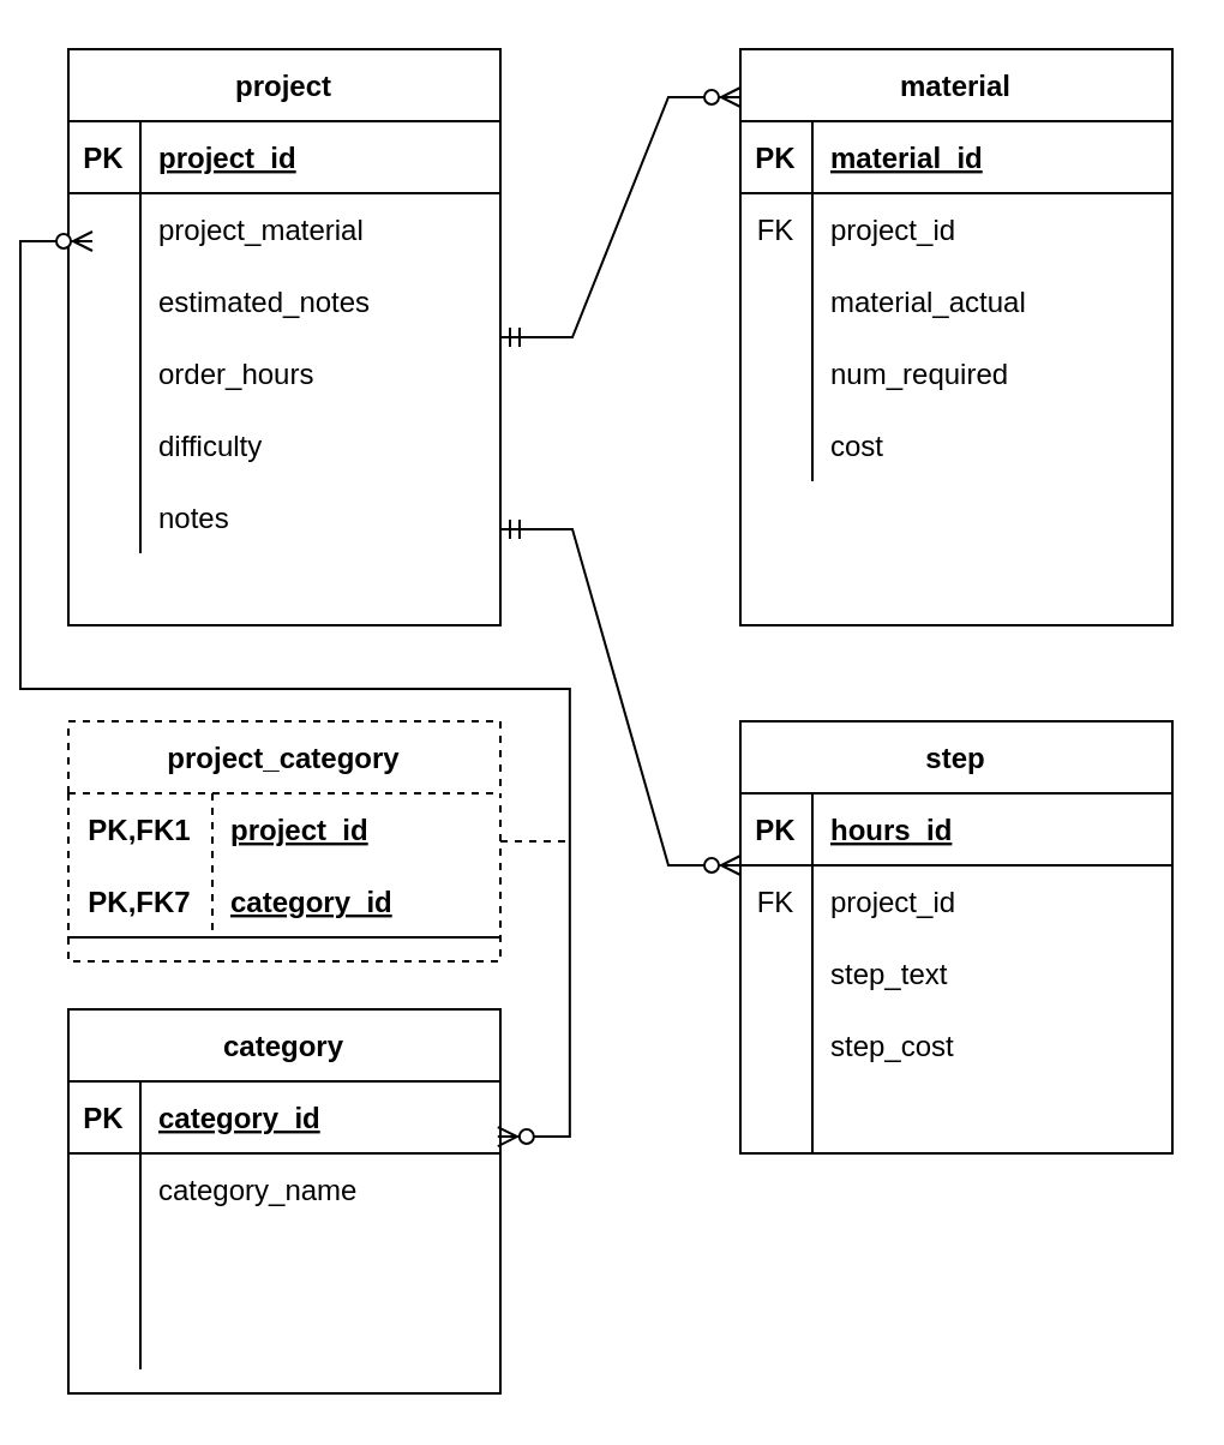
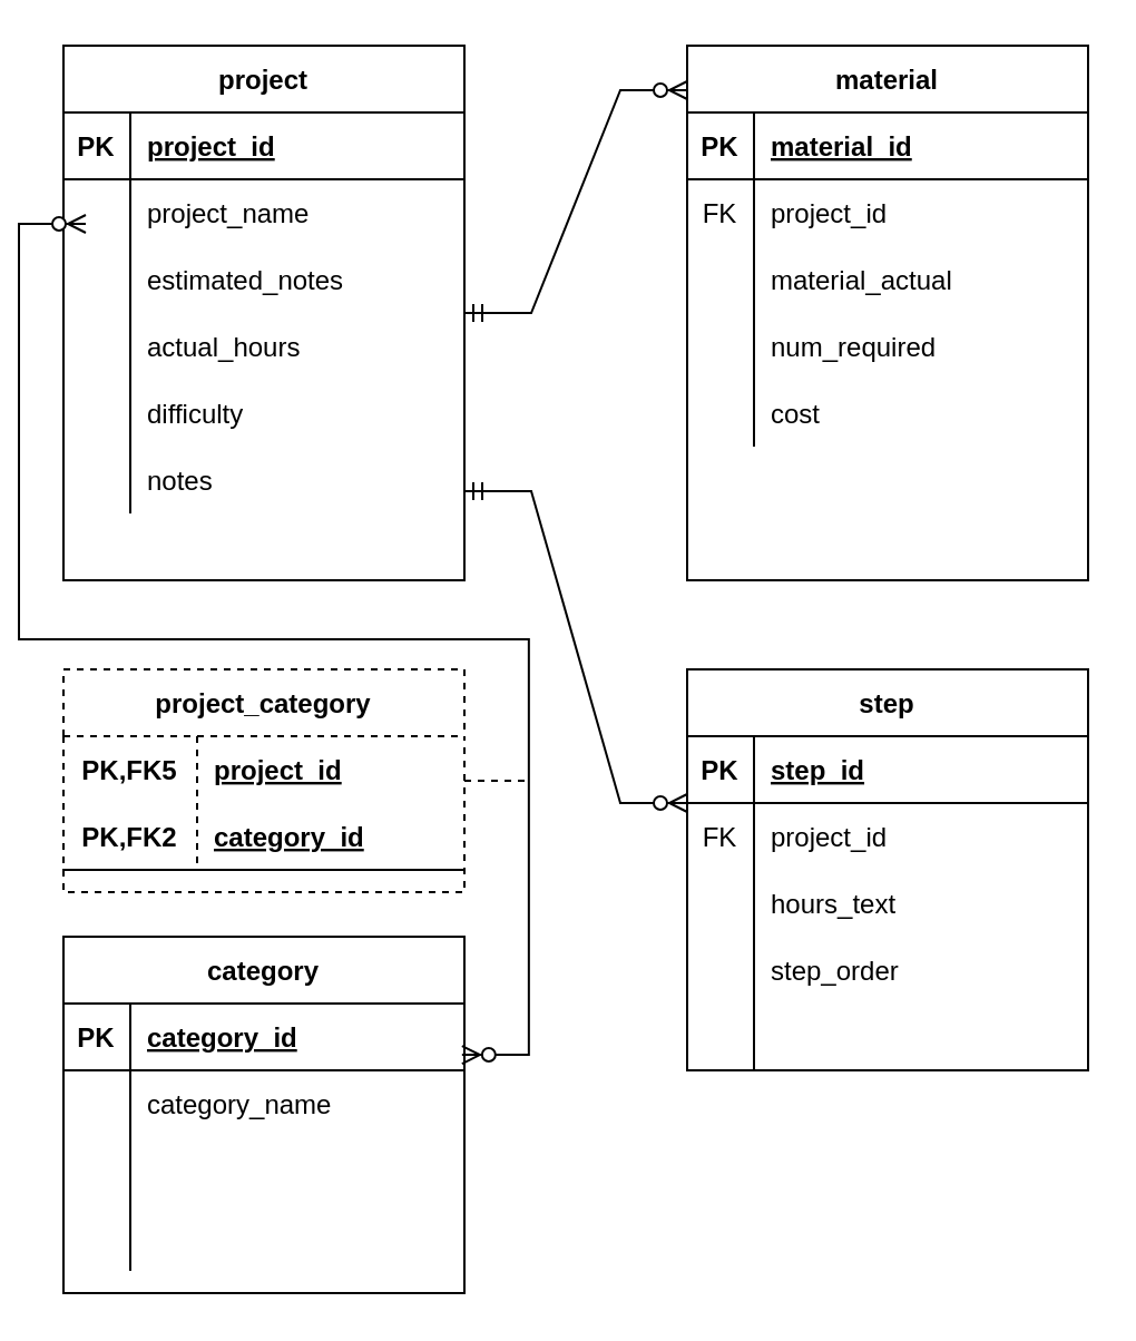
- <mxCell id="8" value="project_material" style="shape=partialRectangle;connectable=0;fillColor=none;top=0;left=0;bottom=0;right=0;align=left;spacingLeft=6;overflow=hidden;" vertex="1" parent="6"><mxGeometry x="30" width="150" height="30" as="geometry"><mxRectangle width="150" height="30" as="alternateBounds" /></mxGeometry></mxCell>
+ <mxCell id="8" value="project_name" style="shape=partialRectangle;connectable=0;fillColor=none;top=0;left=0;bottom=0;right=0;align=left;spacingLeft=6;overflow=hidden;" vertex="1" parent="6"><mxGeometry x="30" width="150" height="30" as="geometry"><mxRectangle width="150" height="30" as="alternateBounds" /></mxGeometry></mxCell>
- <mxCell id="14" value="order_hours" style="shape=partialRectangle;connectable=0;fillColor=none;top=0;left=0;bottom=0;right=0;align=left;spacingLeft=6;overflow=hidden;" vertex="1" parent="12"><mxGeometry x="30" width="150" height="30" as="geometry"><mxRectangle width="150" height="30" as="alternateBounds" /></mxGeometry></mxCell>
+ <mxCell id="14" value="actual_hours" style="shape=partialRectangle;connectable=0;fillColor=none;top=0;left=0;bottom=0;right=0;align=left;spacingLeft=6;overflow=hidden;" vertex="1" parent="12"><mxGeometry x="30" width="150" height="30" as="geometry"><mxRectangle width="150" height="30" as="alternateBounds" /></mxGeometry></mxCell>
- <mxCell id="39" value="PK,FK1" style="shape=partialRectangle;connectable=0;fillColor=none;top=0;left=0;bottom=0;right=0;fontStyle=1;overflow=hidden;" vertex="1" parent="38"><mxGeometry width="60" height="30" as="geometry"><mxRectangle width="60" height="30" as="alternateBounds" /></mxGeometry></mxCell>
+ <mxCell id="39" value="PK,FK5" style="shape=partialRectangle;connectable=0;fillColor=none;top=0;left=0;bottom=0;right=0;fontStyle=1;overflow=hidden;" vertex="1" parent="38"><mxGeometry width="60" height="30" as="geometry"><mxRectangle width="60" height="30" as="alternateBounds" /></mxGeometry></mxCell>
- <mxCell id="47" value="hours_id" style="shape=partialRectangle;connectable=0;fillColor=none;top=0;left=0;bottom=0;right=0;align=left;spacingLeft=6;fontStyle=5;overflow=hidden;sketch=0;" vertex="1" parent="45"><mxGeometry x="30" width="150" height="30" as="geometry"><mxRectangle width="150" height="30" as="alternateBounds" /></mxGeometry></mxCell>
+ <mxCell id="47" value="step_id" style="shape=partialRectangle;connectable=0;fillColor=none;top=0;left=0;bottom=0;right=0;align=left;spacingLeft=6;fontStyle=5;overflow=hidden;sketch=0;" vertex="1" parent="45"><mxGeometry x="30" width="150" height="30" as="geometry"><mxRectangle width="150" height="30" as="alternateBounds" /></mxGeometry></mxCell>
- <mxCell id="42" value="PK,FK7" style="shape=partialRectangle;connectable=0;fillColor=none;top=0;left=0;bottom=0;right=0;fontStyle=1;overflow=hidden;" vertex="1" parent="41"><mxGeometry width="60" height="30" as="geometry"><mxRectangle width="60" height="30" as="alternateBounds" /></mxGeometry></mxCell>
+ <mxCell id="42" value="PK,FK2" style="shape=partialRectangle;connectable=0;fillColor=none;top=0;left=0;bottom=0;right=0;fontStyle=1;overflow=hidden;" vertex="1" parent="41"><mxGeometry width="60" height="30" as="geometry"><mxRectangle width="60" height="30" as="alternateBounds" /></mxGeometry></mxCell>
- <mxCell id="53" value="step_text" style="shape=partialRectangle;connectable=0;fillColor=none;top=0;left=0;bottom=0;right=0;align=left;spacingLeft=6;overflow=hidden;sketch=0;" vertex="1" parent="51"><mxGeometry x="30" width="150" height="30" as="geometry"><mxRectangle width="150" height="30" as="alternateBounds" /></mxGeometry></mxCell>
+ <mxCell id="53" value="hours_text" style="shape=partialRectangle;connectable=0;fillColor=none;top=0;left=0;bottom=0;right=0;align=left;spacingLeft=6;overflow=hidden;sketch=0;" vertex="1" parent="51"><mxGeometry x="30" width="150" height="30" as="geometry"><mxRectangle width="150" height="30" as="alternateBounds" /></mxGeometry></mxCell>
- <mxCell id="56" value="step_cost" style="shape=partialRectangle;connectable=0;fillColor=none;top=0;left=0;bottom=0;right=0;align=left;spacingLeft=6;overflow=hidden;sketch=0;" vertex="1" parent="54"><mxGeometry x="30" width="150" height="30" as="geometry"><mxRectangle width="150" height="30" as="alternateBounds" /></mxGeometry></mxCell>
+ <mxCell id="56" value="step_order" style="shape=partialRectangle;connectable=0;fillColor=none;top=0;left=0;bottom=0;right=0;align=left;spacingLeft=6;overflow=hidden;sketch=0;" vertex="1" parent="54"><mxGeometry x="30" width="150" height="30" as="geometry"><mxRectangle width="150" height="30" as="alternateBounds" /></mxGeometry></mxCell>
